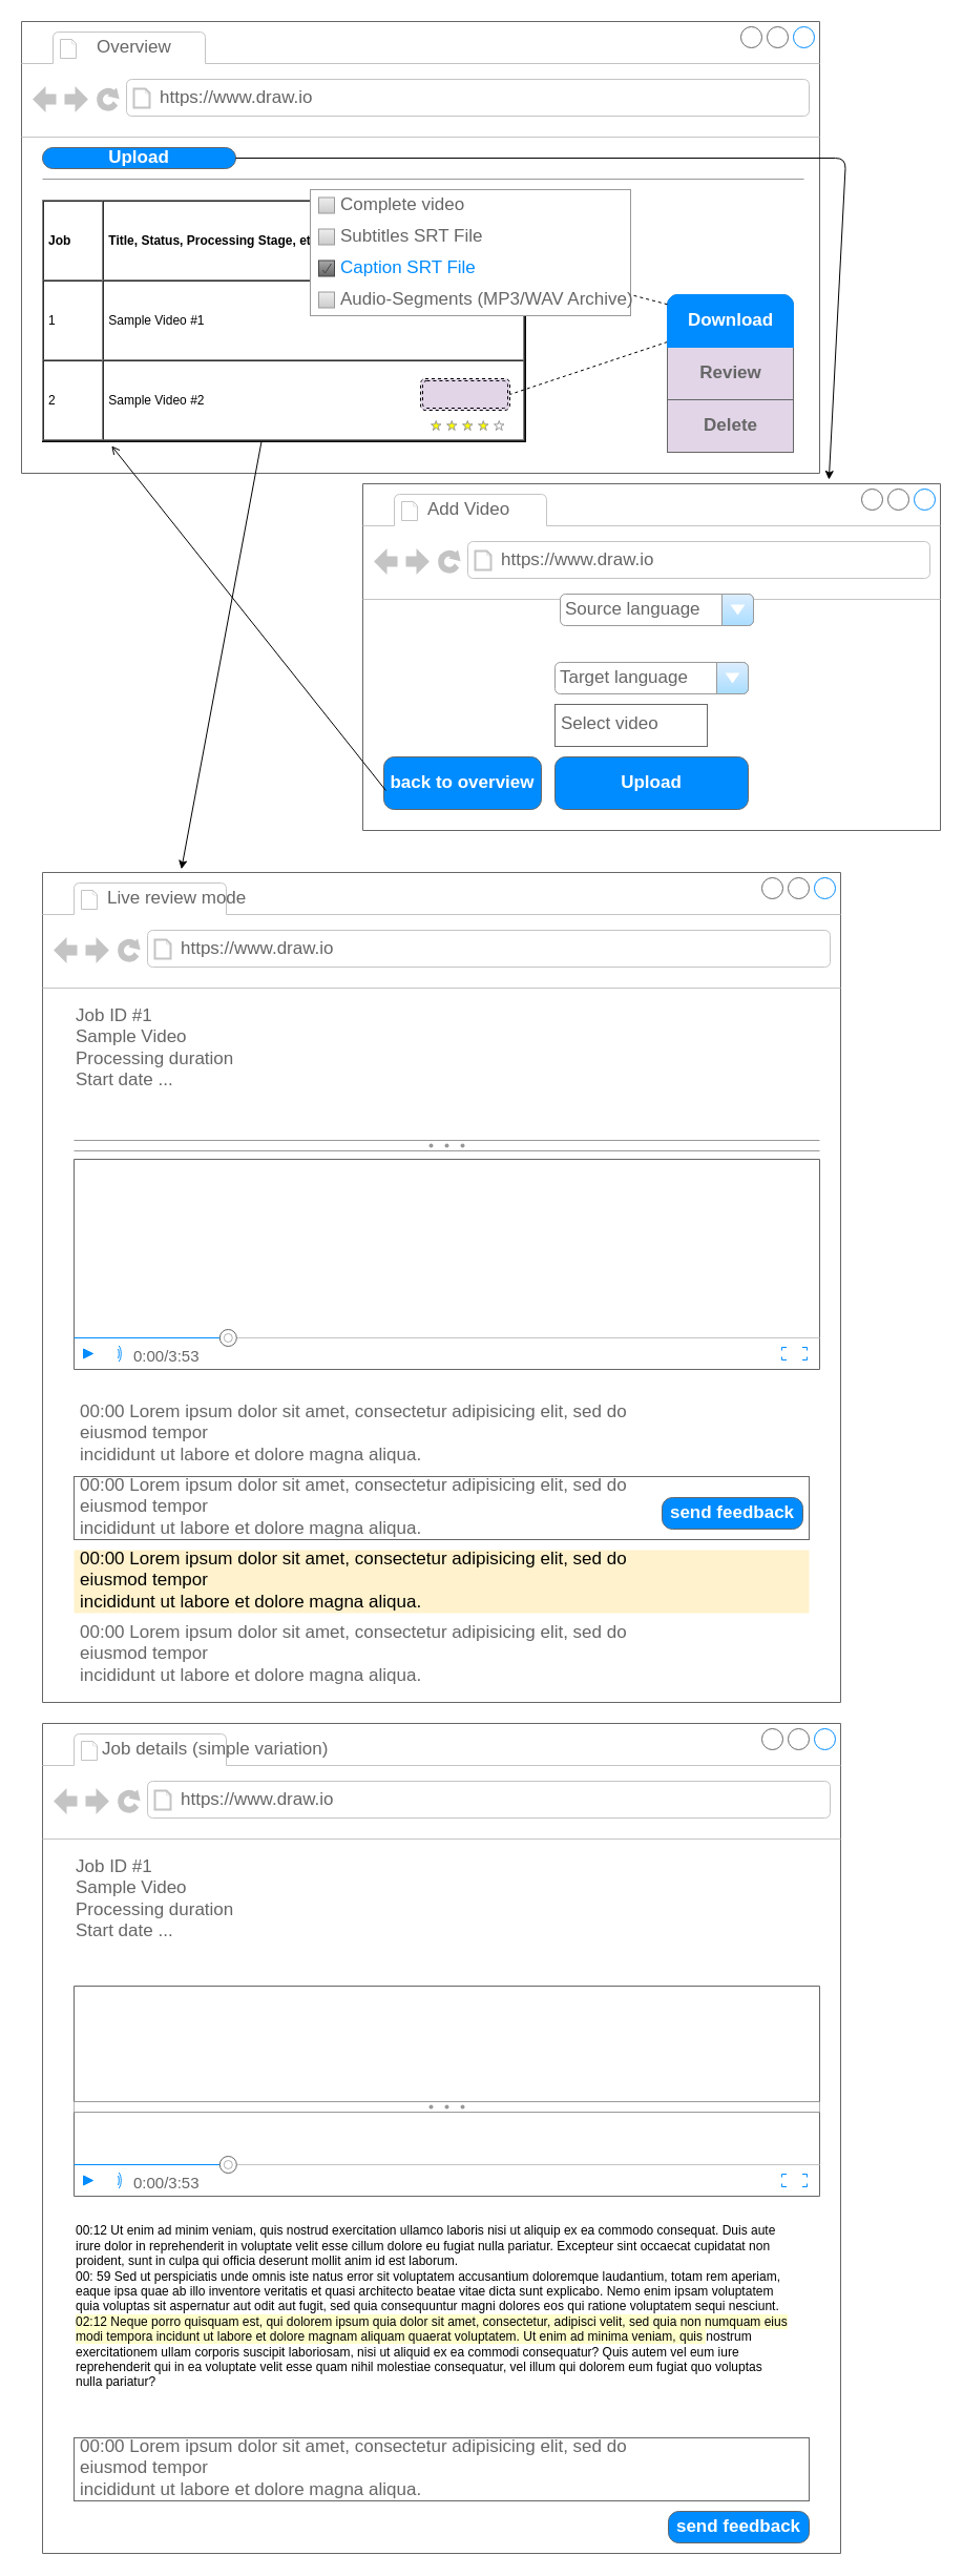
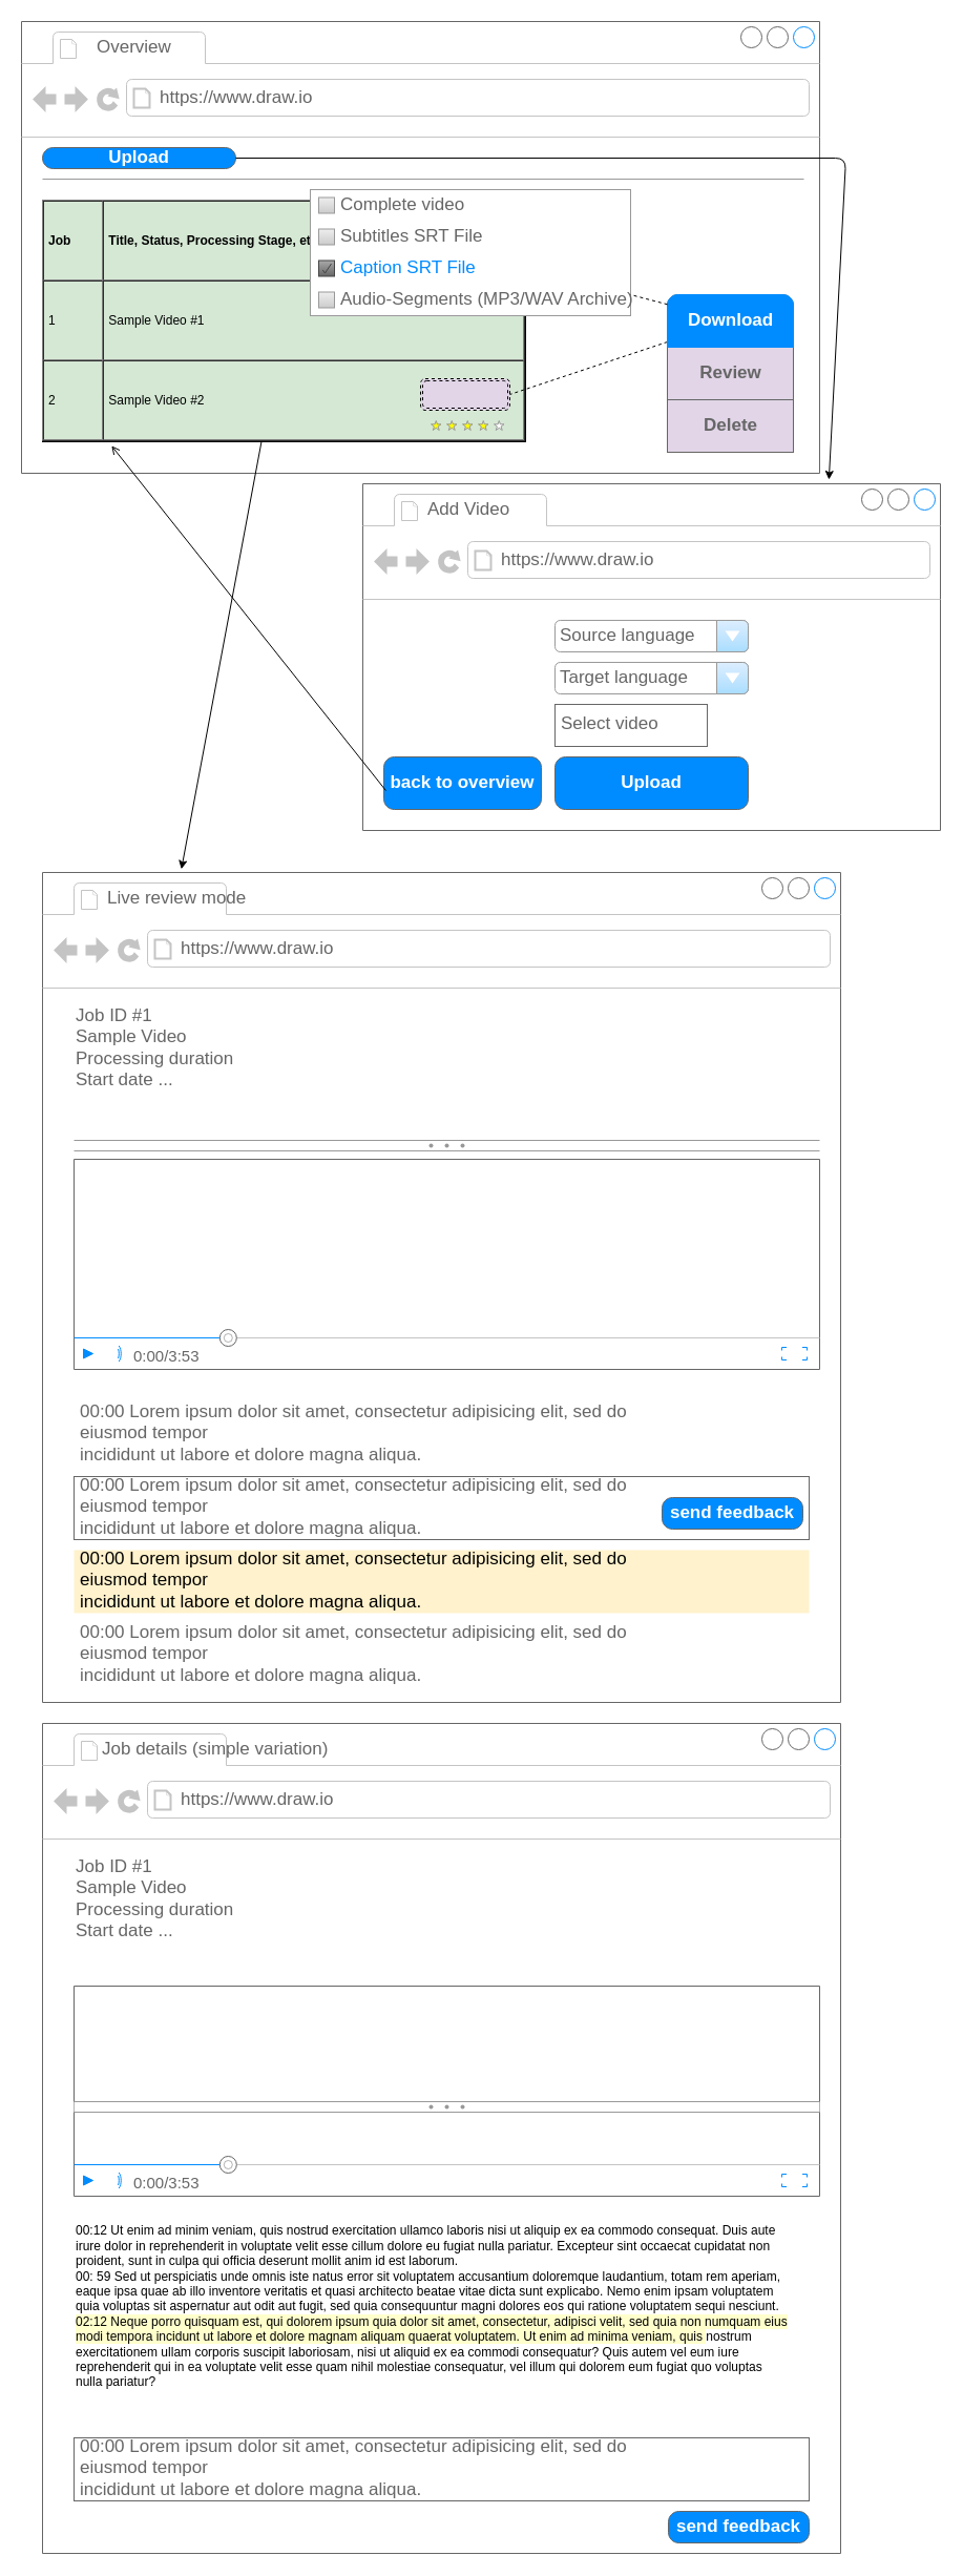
- <mxCell id="5" value="&lt;table style=&quot;font-size: 1em ; width: 100% ; height: 100%&quot; cellspacing=&quot;0&quot; cellpadding=&quot;4&quot; border=&quot;1&quot;&gt;&lt;tbody&gt;&lt;tr&gt;&lt;th&gt;Job&lt;br&gt;&lt;/th&gt;&lt;th&gt;Title, Status, Processing Stage, etc...&lt;br&gt;&lt;/th&gt;&lt;/tr&gt;&lt;tr&gt;&lt;td&gt;1&lt;/td&gt;&lt;td&gt;Sample Video #1&lt;br&gt;&lt;/td&gt;&lt;/tr&gt;&lt;tr&gt;&lt;td&gt;2&lt;br&gt;&lt;/td&gt;&lt;td&gt;Sample Video #2&lt;br&gt;&lt;/td&gt;&lt;/tr&gt;&lt;/tbody&gt;&lt;/table&gt; " style="verticalAlign=top;align=left;overflow=fill;fontSize=12;fontFamily=Helvetica;html=1" vertex="1" parent="2"><mxGeometry x="20" y="170" width="460" height="230" as="geometry" /></mxCell>
+ <mxCell id="5" value="&lt;table style=&quot;font-size: 1em ; width: 100% ; height: 100%&quot; cellspacing=&quot;0&quot; cellpadding=&quot;4&quot; border=&quot;1&quot;&gt;&lt;tbody&gt;&lt;tr&gt;&lt;th&gt;Job&lt;br&gt;&lt;/th&gt;&lt;th&gt;Title, Status, Processing Stage, etc...&lt;br&gt;&lt;/th&gt;&lt;/tr&gt;&lt;tr&gt;&lt;td&gt;1&lt;/td&gt;&lt;td&gt;Sample Video #1&lt;br&gt;&lt;/td&gt;&lt;/tr&gt;&lt;tr&gt;&lt;td&gt;2&lt;br&gt;&lt;/td&gt;&lt;td&gt;Sample Video #2&lt;br&gt;&lt;/td&gt;&lt;/tr&gt;&lt;/tbody&gt;&lt;/table&gt; " style="verticalAlign=top;align=left;overflow=fill;fontSize=12;fontFamily=Helvetica;html=1;fillColor=#d5e8d4;" vertex="1" parent="2"><mxGeometry x="20" y="170" width="460" height="230" as="geometry" /></mxCell>
- <mxCell id="27" value="Source language" style="strokeWidth=1;shadow=0;dashed=0;align=center;html=1;shape=mxgraph.mockup.forms.comboBox;strokeColor=#999999;fillColor=#ddeeff;align=left;fillColor2=#aaddff;mainText=;fontColor=#666666;fontSize=17;spacingLeft=3;" vertex="1" parent="21"><mxGeometry x="188" y="105" width="184" height="30" as="geometry" /></mxCell>
+ <mxCell id="27" value="Source language" style="strokeWidth=1;shadow=0;dashed=0;align=center;html=1;shape=mxgraph.mockup.forms.comboBox;strokeColor=#999999;fillColor=#ddeeff;align=left;fillColor2=#aaddff;mainText=;fontColor=#666666;fontSize=17;spacingLeft=3;" vertex="1" parent="21"><mxGeometry x="183" y="130" width="184" height="30" as="geometry" /></mxCell>
